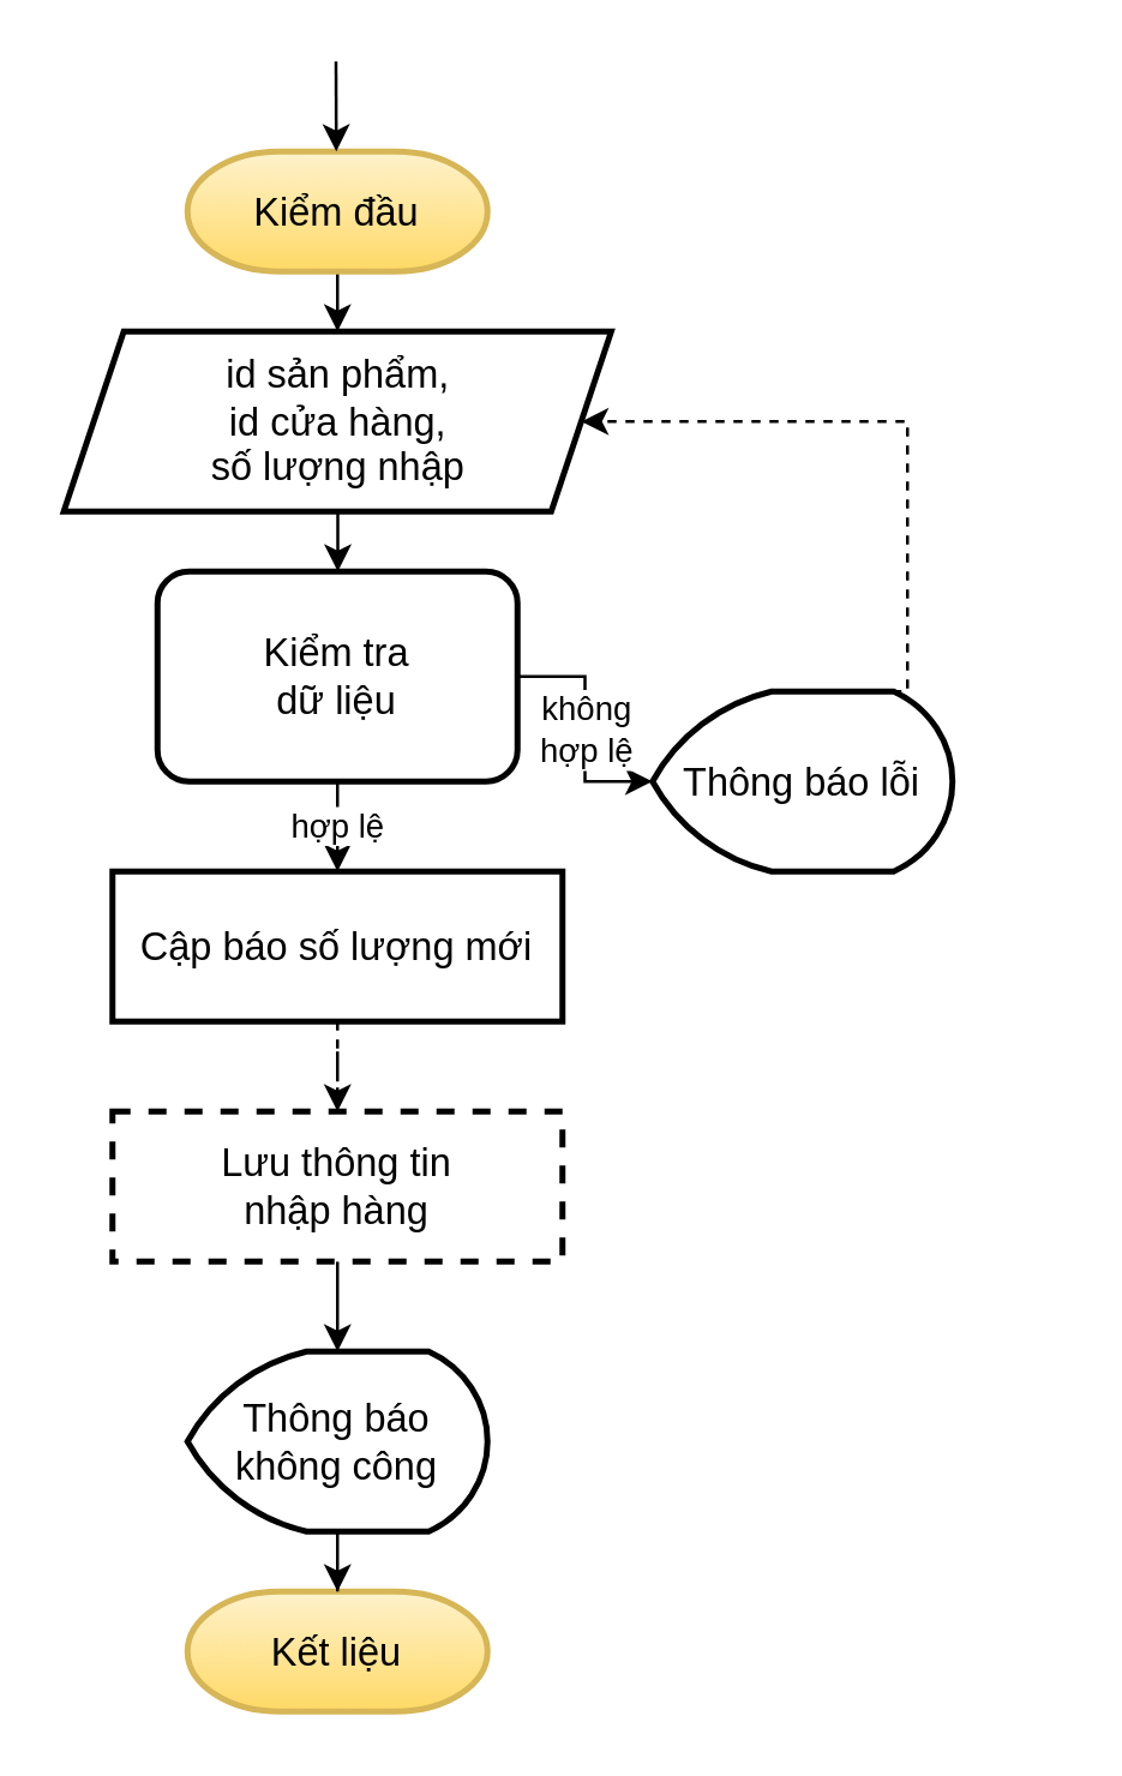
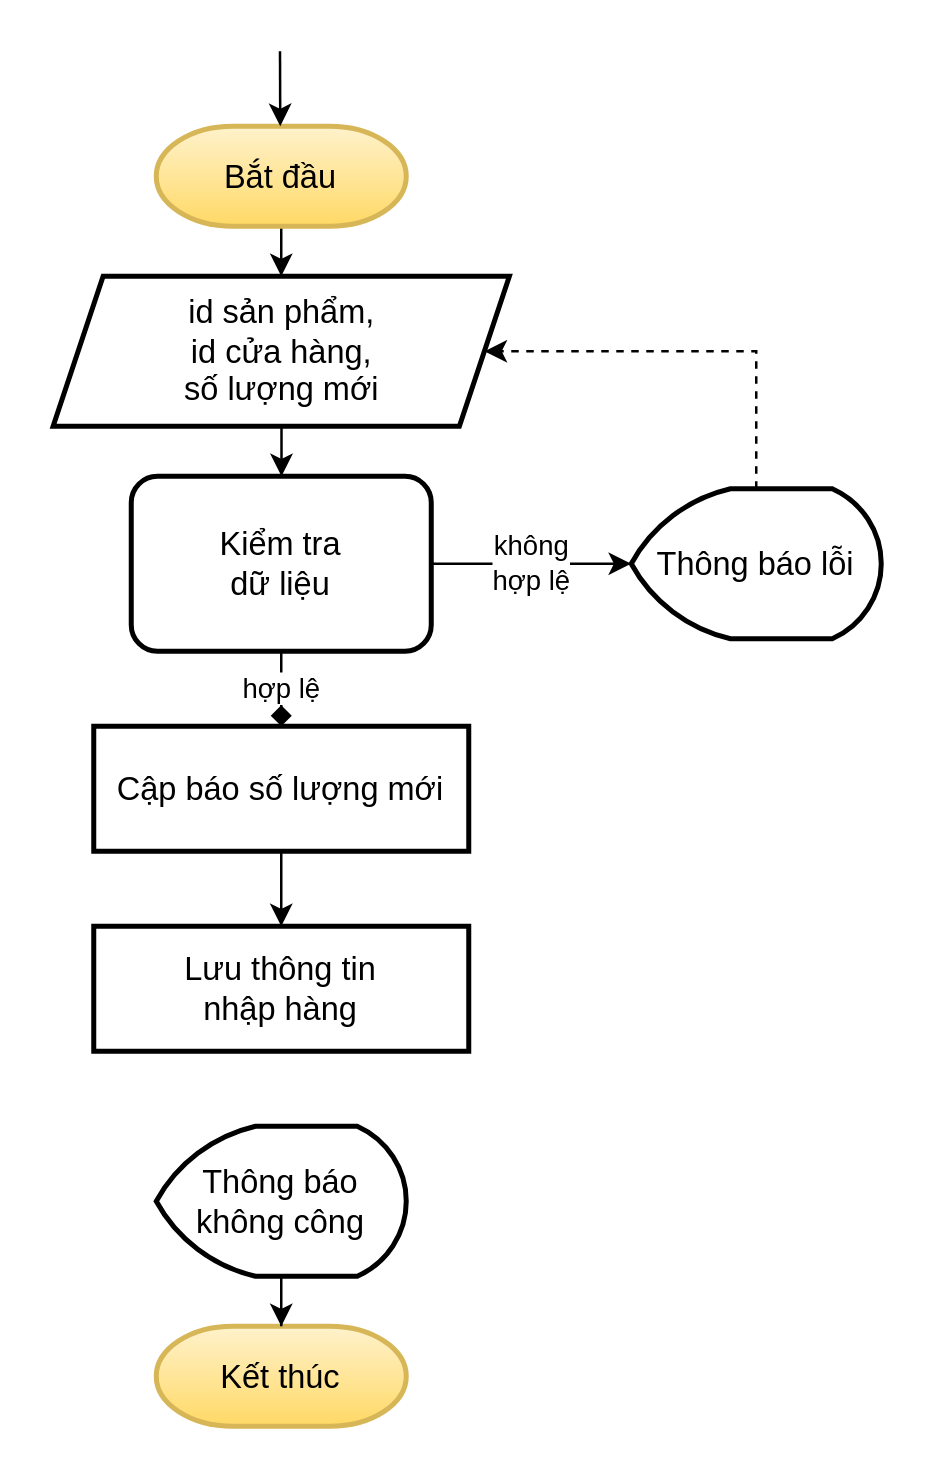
- <mxCell id="3" value="Kiểm đầu" style="strokeWidth=2;html=1;shape=mxgraph.flowchart.terminator;whiteSpace=wrap;labelBorderColor=none;fontSize=13;fontStyle=0;fillColor=#fff2cc;strokeColor=#d6b656;gradientColor=#ffd966;" vertex="1" parent="1"><mxGeometry x="62" y="50" width="100" height="40" as="geometry" /></mxCell>
+ <mxCell id="3" value="Bắt đầu" style="strokeWidth=2;html=1;shape=mxgraph.flowchart.terminator;whiteSpace=wrap;labelBorderColor=none;fontSize=13;fontStyle=0;fillColor=#fff2cc;strokeColor=#d6b656;gradientColor=#ffd966;" vertex="1" parent="1"><mxGeometry x="62" y="50" width="100" height="40" as="geometry" /></mxCell>
- <mxCell id="5" value="id sản phẩm,&lt;br&gt;id cửa hàng,&lt;br&gt;số lượng nhập" style="shape=parallelogram;perimeter=parallelogramPerimeter;whiteSpace=wrap;html=1;fixedSize=1;strokeWidth=2;labelBorderColor=none;fontSize=13;fontStyle=0" vertex="1" parent="1"><mxGeometry x="20.75" y="110" width="182.5" height="60" as="geometry" /></mxCell>
+ <mxCell id="5" value="id sản phẩm,&lt;br&gt;id cửa hàng,&lt;br&gt;số lượng mới" style="shape=parallelogram;perimeter=parallelogramPerimeter;whiteSpace=wrap;html=1;fixedSize=1;strokeWidth=2;labelBorderColor=none;fontSize=13;fontStyle=0" vertex="1" parent="1"><mxGeometry x="20.75" y="110" width="182.5" height="60" as="geometry" /></mxCell>
- <mxCell id="10" value="Thông báo lỗi" style="strokeWidth=2;html=1;shape=mxgraph.flowchart.display;whiteSpace=wrap;labelBorderColor=none;fontSize=13;fontStyle=0" vertex="1" parent="1"><mxGeometry x="217" y="230" width="100" height="60" as="geometry" /></mxCell>
+ <mxCell id="10" value="Thông báo lỗi" style="strokeWidth=2;html=1;shape=mxgraph.flowchart.display;whiteSpace=wrap;labelBorderColor=none;fontSize=13;fontStyle=0" vertex="1" parent="1"><mxGeometry x="252" y="195" width="100" height="60" as="geometry" /></mxCell>
- <mxCell id="6" value="hợp lệ" style="edgeStyle=orthogonalEdgeStyle;rounded=0;orthogonalLoop=1;jettySize=auto;html=1;entryX=0.5;entryY=0;entryDx=0;entryDy=0;" edge="1" parent="1" source="8" target="16"><mxGeometry relative="1" as="geometry"><mxPoint x="112.1" y="370" as="targetPoint" /></mxGeometry></mxCell>
+ <mxCell id="6" value="hợp lệ" style="edgeStyle=orthogonalEdgeStyle;rounded=0;orthogonalLoop=1;jettySize=auto;html=1;entryX=0.5;entryY=0;entryDx=0;entryDy=0;endArrow=diamond;" edge="1" parent="1" source="8" target="16"><mxGeometry relative="1" as="geometry"><mxPoint x="112.1" y="370" as="targetPoint" /></mxGeometry></mxCell>
- <mxCell id="15" style="edgeStyle=orthogonalEdgeStyle;rounded=0;orthogonalLoop=1;jettySize=auto;html=1;entryX=0.5;entryY=0;entryDx=0;entryDy=0;dashed=1;" edge="1" parent="1" source="16" target="18"><mxGeometry relative="1" as="geometry"><mxPoint x="112" y="470" as="targetPoint" /></mxGeometry></mxCell>
+ <mxCell id="15" style="edgeStyle=orthogonalEdgeStyle;rounded=0;orthogonalLoop=1;jettySize=auto;html=1;entryX=0.5;entryY=0;entryDx=0;entryDy=0;" edge="1" parent="1" source="16" target="18"><mxGeometry relative="1" as="geometry"><mxPoint x="112" y="470" as="targetPoint" /></mxGeometry></mxCell>
- <mxCell id="18" value="Lưu thông tin&lt;br&gt;nhập hàng" style="whiteSpace=wrap;html=1;strokeWidth=2;labelBorderColor=none;fontSize=13;fontStyle=0;dashed=1;" vertex="1" parent="1"><mxGeometry x="37" y="370" width="150" height="50" as="geometry" /></mxCell>
+ <mxCell id="18" value="Lưu thông tin&lt;br&gt;nhập hàng" style="whiteSpace=wrap;html=1;strokeWidth=2;labelBorderColor=none;fontSize=13;fontStyle=0" vertex="1" parent="1"><mxGeometry x="37" y="370" width="150" height="50" as="geometry" /></mxCell>
- <mxCell id="17" style="edgeStyle=orthogonalEdgeStyle;rounded=0;orthogonalLoop=1;jettySize=auto;html=1;exitX=0.5;exitY=1;exitDx=0;exitDy=0;" edge="1" parent="1" source="18" target="14"><mxGeometry relative="1" as="geometry"><mxPoint x="112.1" y="440" as="sourcePoint" /></mxGeometry></mxCell>
- <mxCell id="11" value="Kết liệu" style="strokeWidth=2;html=1;shape=mxgraph.flowchart.terminator;whiteSpace=wrap;labelBorderColor=none;fontSize=13;fontStyle=0;fillColor=#fff2cc;strokeColor=#d6b656;gradientColor=#ffd966;" vertex="1" parent="1"><mxGeometry x="62" y="530" width="100" height="40" as="geometry" /></mxCell>
+ <mxCell id="11" value="Kết thúc" style="strokeWidth=2;html=1;shape=mxgraph.flowchart.terminator;whiteSpace=wrap;labelBorderColor=none;fontSize=13;fontStyle=0;fillColor=#fff2cc;strokeColor=#d6b656;gradientColor=#ffd966;" vertex="1" parent="1"><mxGeometry x="62" y="530" width="100" height="40" as="geometry" /></mxCell>
